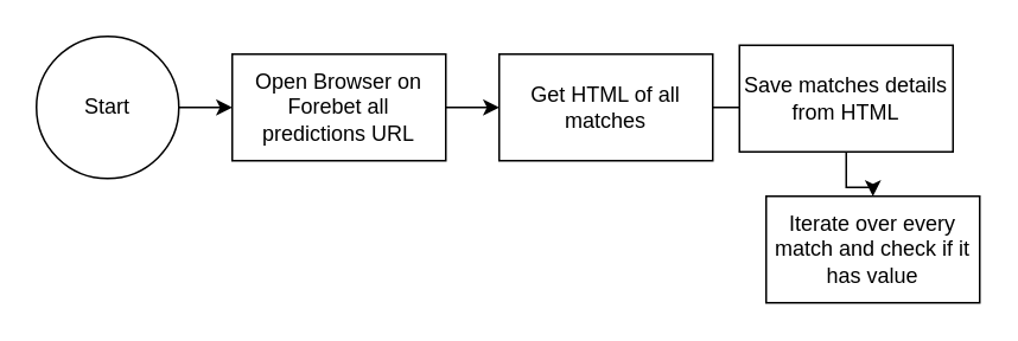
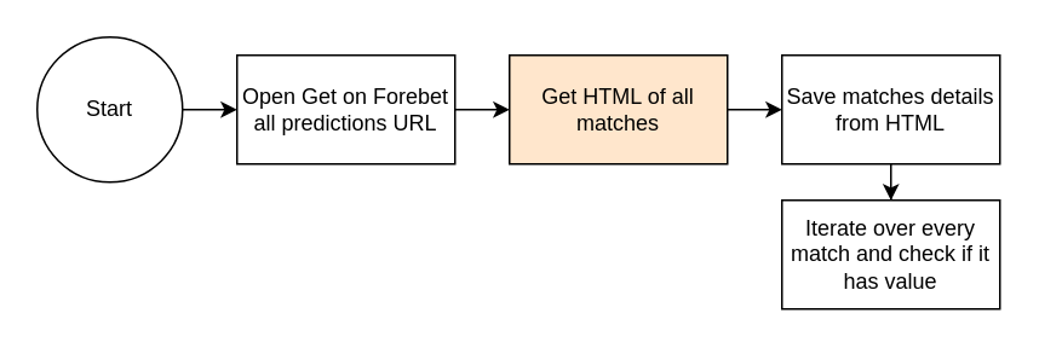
- <mxCell id="9" value="Save matches details from HTML" style="rounded=0;whiteSpace=wrap;html=1;" vertex="1" parent="1"><mxGeometry x="415" y="25" width="120" height="60" as="geometry" /></mxCell>
+ <mxCell id="9" value="Save matches details from HTML" style="rounded=0;whiteSpace=wrap;html=1;" vertex="1" parent="1"><mxGeometry x="430" y="30" width="120" height="60" as="geometry" /></mxCell>
- <mxCell id="5" value="Open Browser on Forebet all predictions URL" style="rounded=0;whiteSpace=wrap;html=1;" vertex="1" parent="1"><mxGeometry x="130" y="30" width="120" height="60" as="geometry" /></mxCell>
+ <mxCell id="5" value="Open Get on Forebet all predictions URL" style="rounded=0;whiteSpace=wrap;html=1;" vertex="1" parent="1"><mxGeometry x="130" y="30" width="120" height="60" as="geometry" /></mxCell>
- <mxCell id="7" value="Get HTML of all matches" style="rounded=0;whiteSpace=wrap;html=1;" vertex="1" parent="1"><mxGeometry x="280" y="30" width="120" height="60" as="geometry" /></mxCell>
+ <mxCell id="7" value="Get HTML of all matches" style="rounded=0;whiteSpace=wrap;html=1;fillColor=#ffe6cc;" vertex="1" parent="1"><mxGeometry x="280" y="30" width="120" height="60" as="geometry" /></mxCell>
